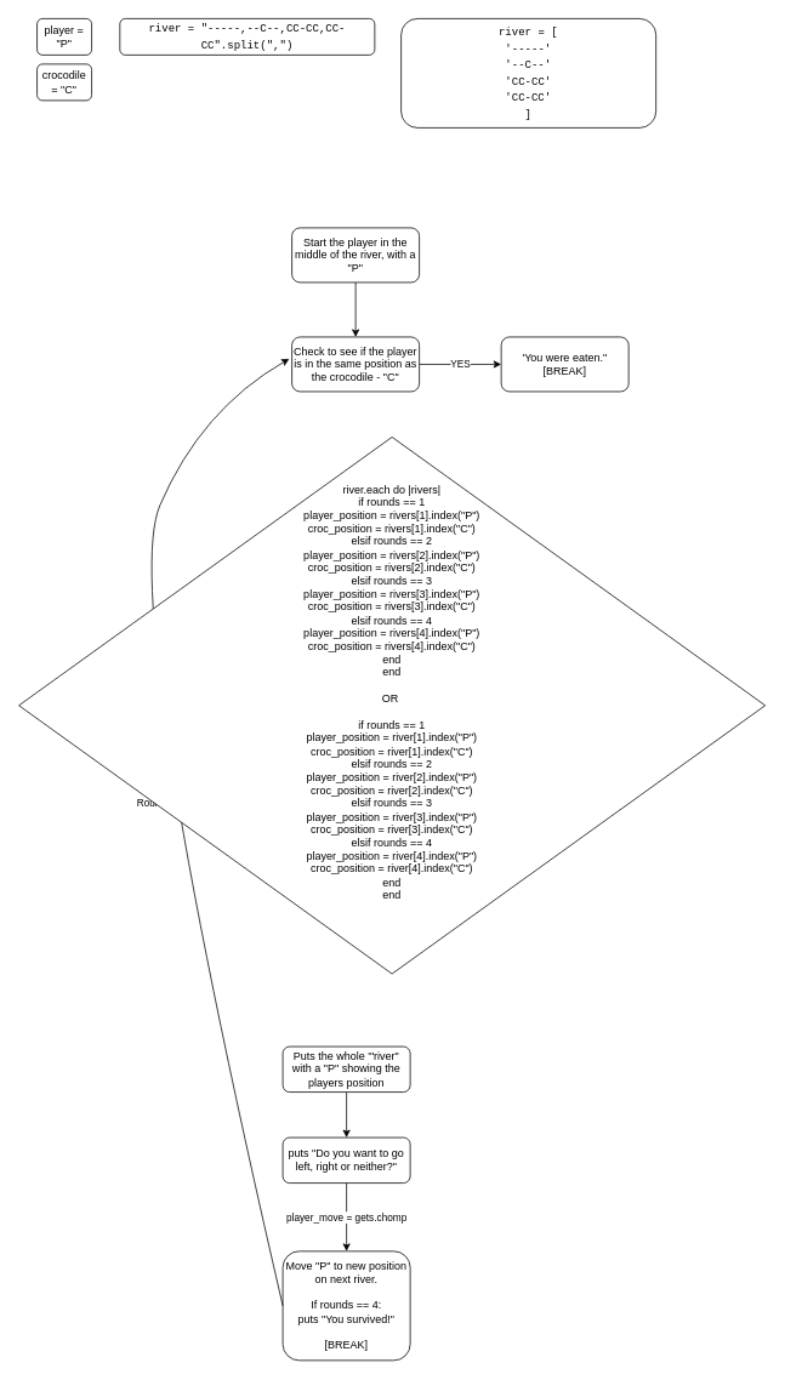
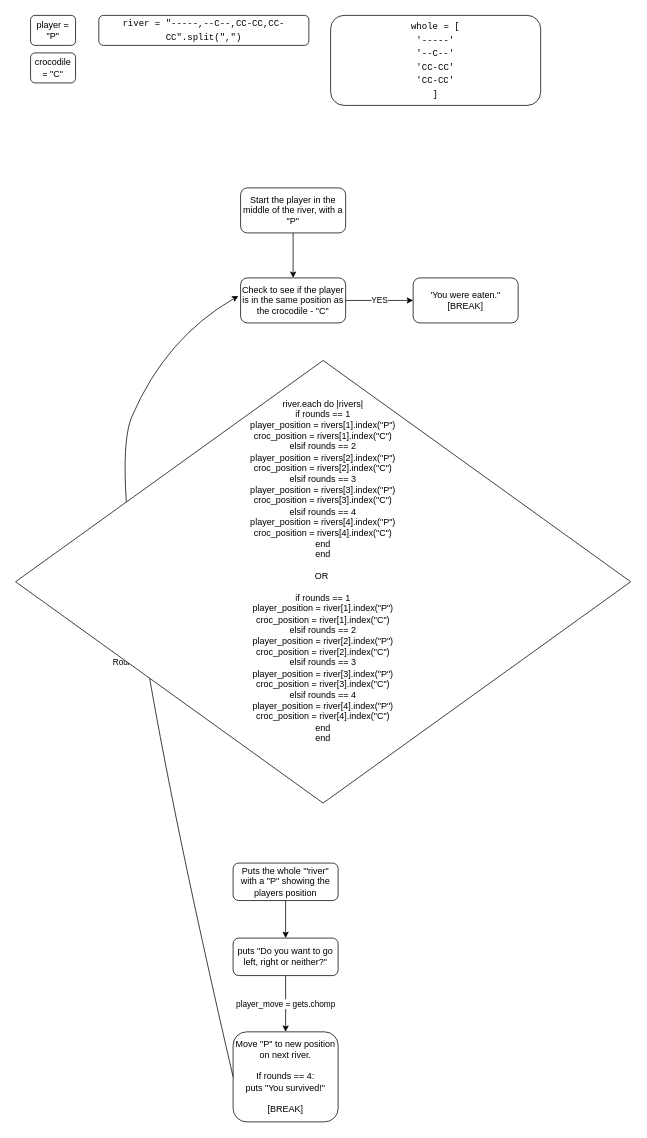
- <mxCell id="17" value="&lt;div style=&quot;font-family: &amp;#34;menlo&amp;#34; , &amp;#34;monaco&amp;#34; , &amp;#34;courier new&amp;#34; , monospace ; line-height: 18px&quot;&gt;&lt;span style=&quot;background-color: rgb(255 , 255 , 255)&quot;&gt;river = [&lt;/span&gt;&lt;/div&gt;&lt;div style=&quot;font-family: &amp;#34;menlo&amp;#34; , &amp;#34;monaco&amp;#34; , &amp;#34;courier new&amp;#34; , monospace ; line-height: 18px&quot;&gt;&lt;span style=&quot;background-color: rgb(255 , 255 , 255)&quot;&gt;&amp;nbsp;'-----'&amp;nbsp;&lt;/span&gt;&lt;/div&gt;&lt;div style=&quot;font-family: &amp;#34;menlo&amp;#34; , &amp;#34;monaco&amp;#34; , &amp;#34;courier new&amp;#34; , monospace ; line-height: 18px&quot;&gt;&lt;span style=&quot;background-color: rgb(255 , 255 , 255)&quot;&gt;'--C--'&lt;/span&gt;&lt;/div&gt;&lt;div style=&quot;font-family: &amp;#34;menlo&amp;#34; , &amp;#34;monaco&amp;#34; , &amp;#34;courier new&amp;#34; , monospace ; line-height: 18px&quot;&gt;&lt;span style=&quot;background-color: rgb(255 , 255 , 255)&quot;&gt;&amp;nbsp;'CC-CC'&amp;nbsp;&lt;/span&gt;&lt;/div&gt;&lt;div style=&quot;font-family: &amp;#34;menlo&amp;#34; , &amp;#34;monaco&amp;#34; , &amp;#34;courier new&amp;#34; , monospace ; line-height: 18px&quot;&gt;&lt;span style=&quot;background-color: rgb(255 , 255 , 255)&quot;&gt;'CC-CC'&lt;/span&gt;&lt;/div&gt;&lt;div style=&quot;font-family: &amp;#34;menlo&amp;#34; , &amp;#34;monaco&amp;#34; , &amp;#34;courier new&amp;#34; , monospace ; line-height: 18px&quot;&gt;&lt;span style=&quot;background-color: rgb(255 , 255 , 255)&quot;&gt;]&lt;/span&gt;&lt;/div&gt;" style="rounded=1;whiteSpace=wrap;html=1;fillColor=#FFFFFF;" vertex="1" parent="1"><mxGeometry x="440" y="20" width="280" height="120" as="geometry" /></mxCell>
+ <mxCell id="17" value="&lt;div style=&quot;font-family: &amp;#34;menlo&amp;#34; , &amp;#34;monaco&amp;#34; , &amp;#34;courier new&amp;#34; , monospace ; line-height: 18px&quot;&gt;&lt;span style=&quot;background-color: rgb(255 , 255 , 255)&quot;&gt;whole = [&lt;/span&gt;&lt;/div&gt;&lt;div style=&quot;font-family: &amp;#34;menlo&amp;#34; , &amp;#34;monaco&amp;#34; , &amp;#34;courier new&amp;#34; , monospace ; line-height: 18px&quot;&gt;&lt;span style=&quot;background-color: rgb(255 , 255 , 255)&quot;&gt;&amp;nbsp;'-----'&amp;nbsp;&lt;/span&gt;&lt;/div&gt;&lt;div style=&quot;font-family: &amp;#34;menlo&amp;#34; , &amp;#34;monaco&amp;#34; , &amp;#34;courier new&amp;#34; , monospace ; line-height: 18px&quot;&gt;&lt;span style=&quot;background-color: rgb(255 , 255 , 255)&quot;&gt;'--C--'&lt;/span&gt;&lt;/div&gt;&lt;div style=&quot;font-family: &amp;#34;menlo&amp;#34; , &amp;#34;monaco&amp;#34; , &amp;#34;courier new&amp;#34; , monospace ; line-height: 18px&quot;&gt;&lt;span style=&quot;background-color: rgb(255 , 255 , 255)&quot;&gt;&amp;nbsp;'CC-CC'&amp;nbsp;&lt;/span&gt;&lt;/div&gt;&lt;div style=&quot;font-family: &amp;#34;menlo&amp;#34; , &amp;#34;monaco&amp;#34; , &amp;#34;courier new&amp;#34; , monospace ; line-height: 18px&quot;&gt;&lt;span style=&quot;background-color: rgb(255 , 255 , 255)&quot;&gt;'CC-CC'&lt;/span&gt;&lt;/div&gt;&lt;div style=&quot;font-family: &amp;#34;menlo&amp;#34; , &amp;#34;monaco&amp;#34; , &amp;#34;courier new&amp;#34; , monospace ; line-height: 18px&quot;&gt;&lt;span style=&quot;background-color: rgb(255 , 255 , 255)&quot;&gt;]&lt;/span&gt;&lt;/div&gt;" style="rounded=1;whiteSpace=wrap;html=1;fillColor=#FFFFFF;" vertex="1" parent="1"><mxGeometry x="440" y="20" width="280" height="120" as="geometry" /></mxCell>
